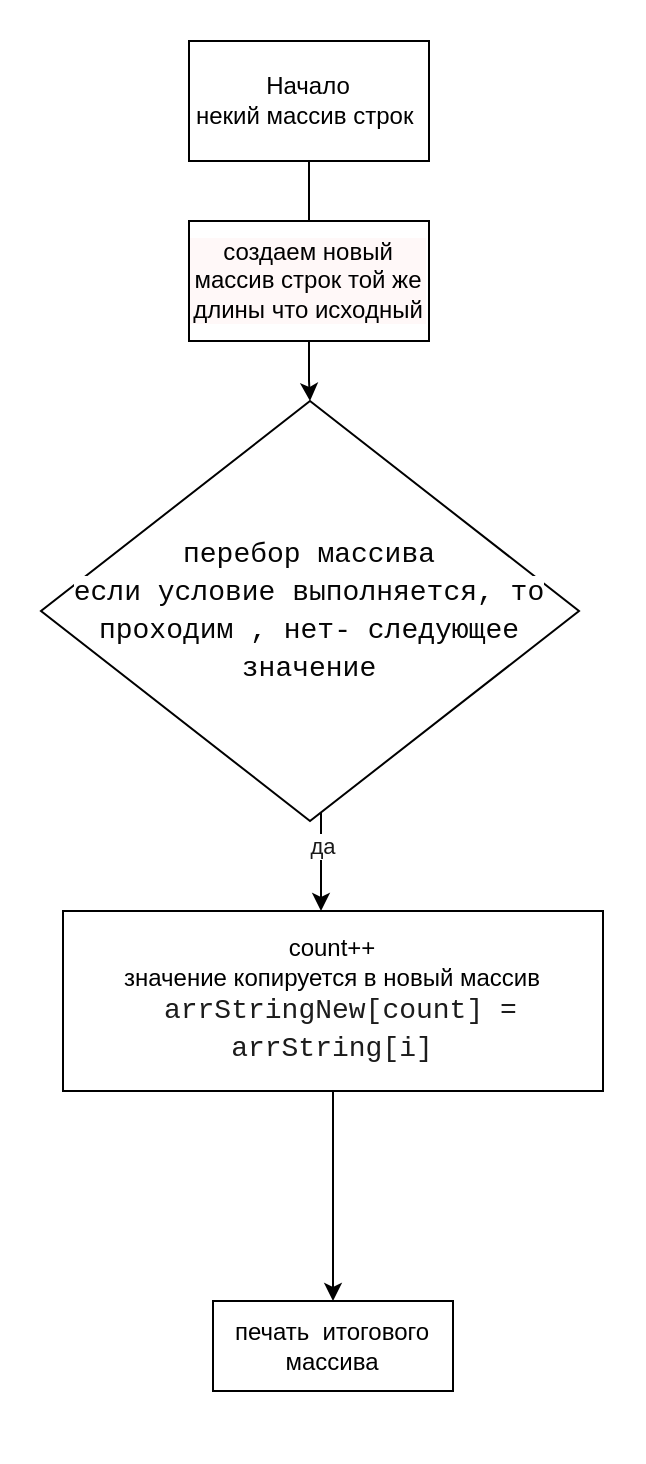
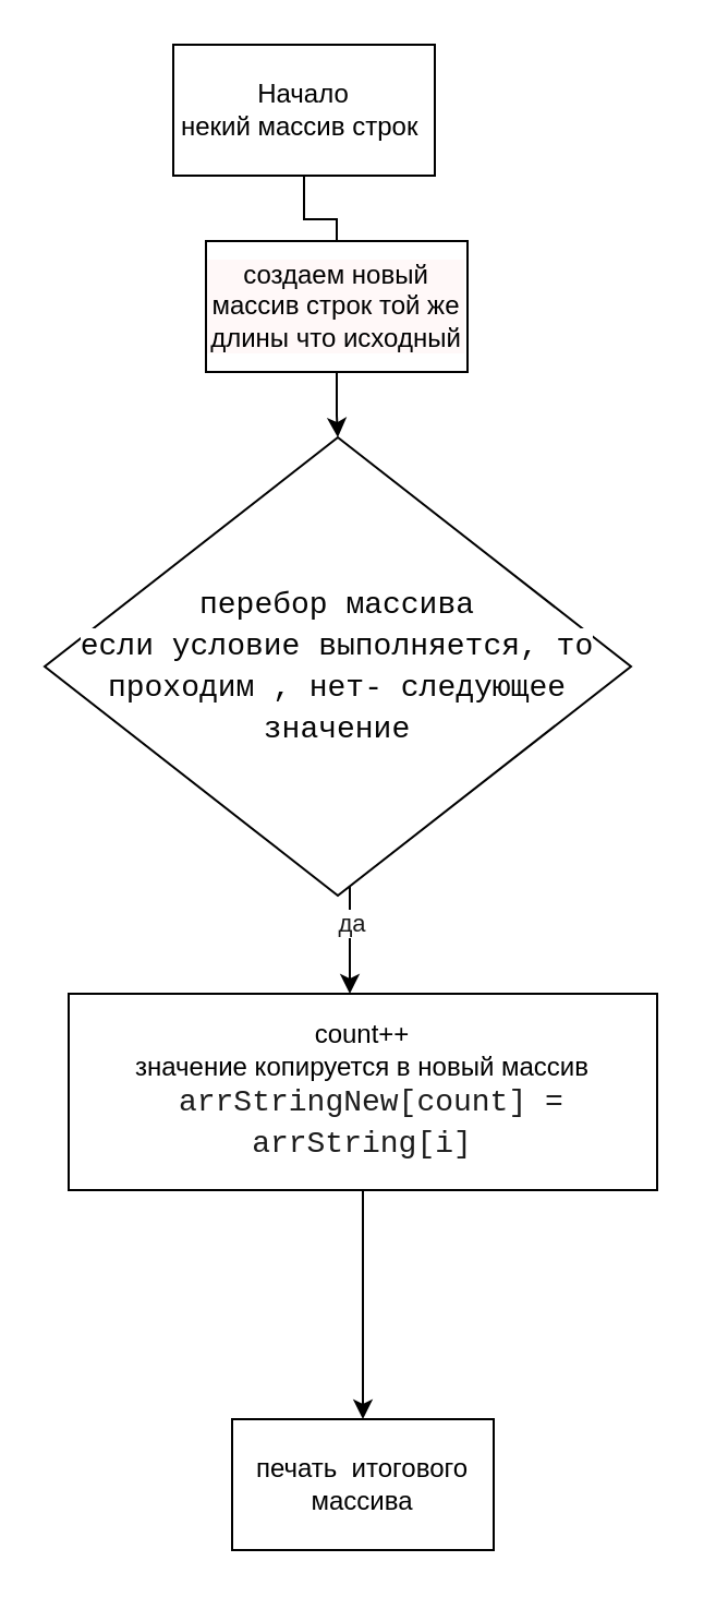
- <mxCell id="3" value="Начало&lt;br&gt;некий массив строк&amp;nbsp;" style="rounded=0;whiteSpace=wrap;html=1;" vertex="1" parent="1"><mxGeometry x="94" y="20" width="120" height="60" as="geometry" /></mxCell>
+ <mxCell id="3" value="Начало&lt;br&gt;некий массив строк&amp;nbsp;" style="rounded=0;whiteSpace=wrap;html=1;" vertex="1" parent="1"><mxGeometry x="79" y="20" width="120" height="60" as="geometry" /></mxCell>
- <mxCell id="11" value="печать&amp;nbsp; итогового массива" style="whiteSpace=wrap;html=1;rounded=0;" vertex="1" parent="1"><mxGeometry x="106" y="650" width="120" height="45" as="geometry" /></mxCell>
+ <mxCell id="11" value="печать&amp;nbsp; итогового массива" style="whiteSpace=wrap;html=1;rounded=0;" vertex="1" parent="1"><mxGeometry x="106" y="650" width="120" height="60" as="geometry" /></mxCell>
